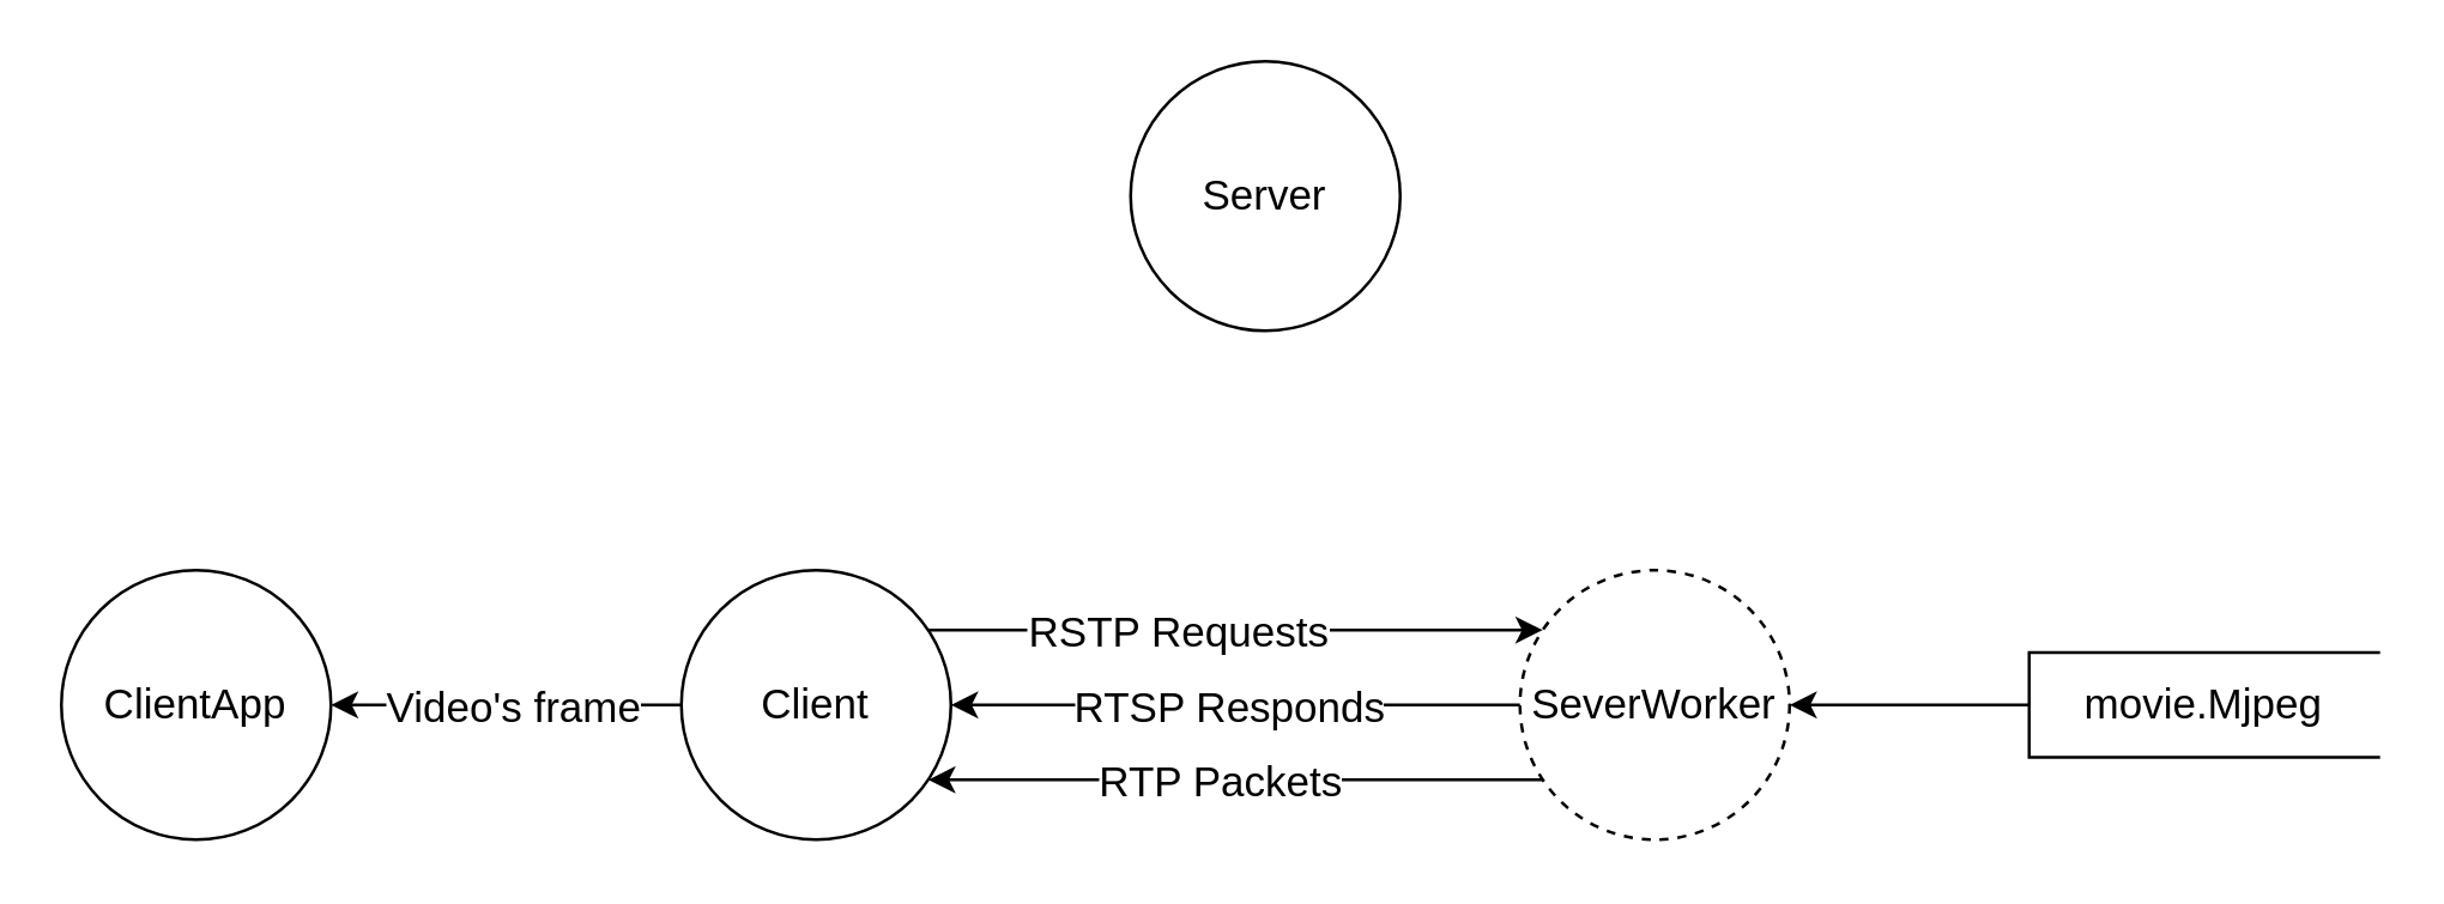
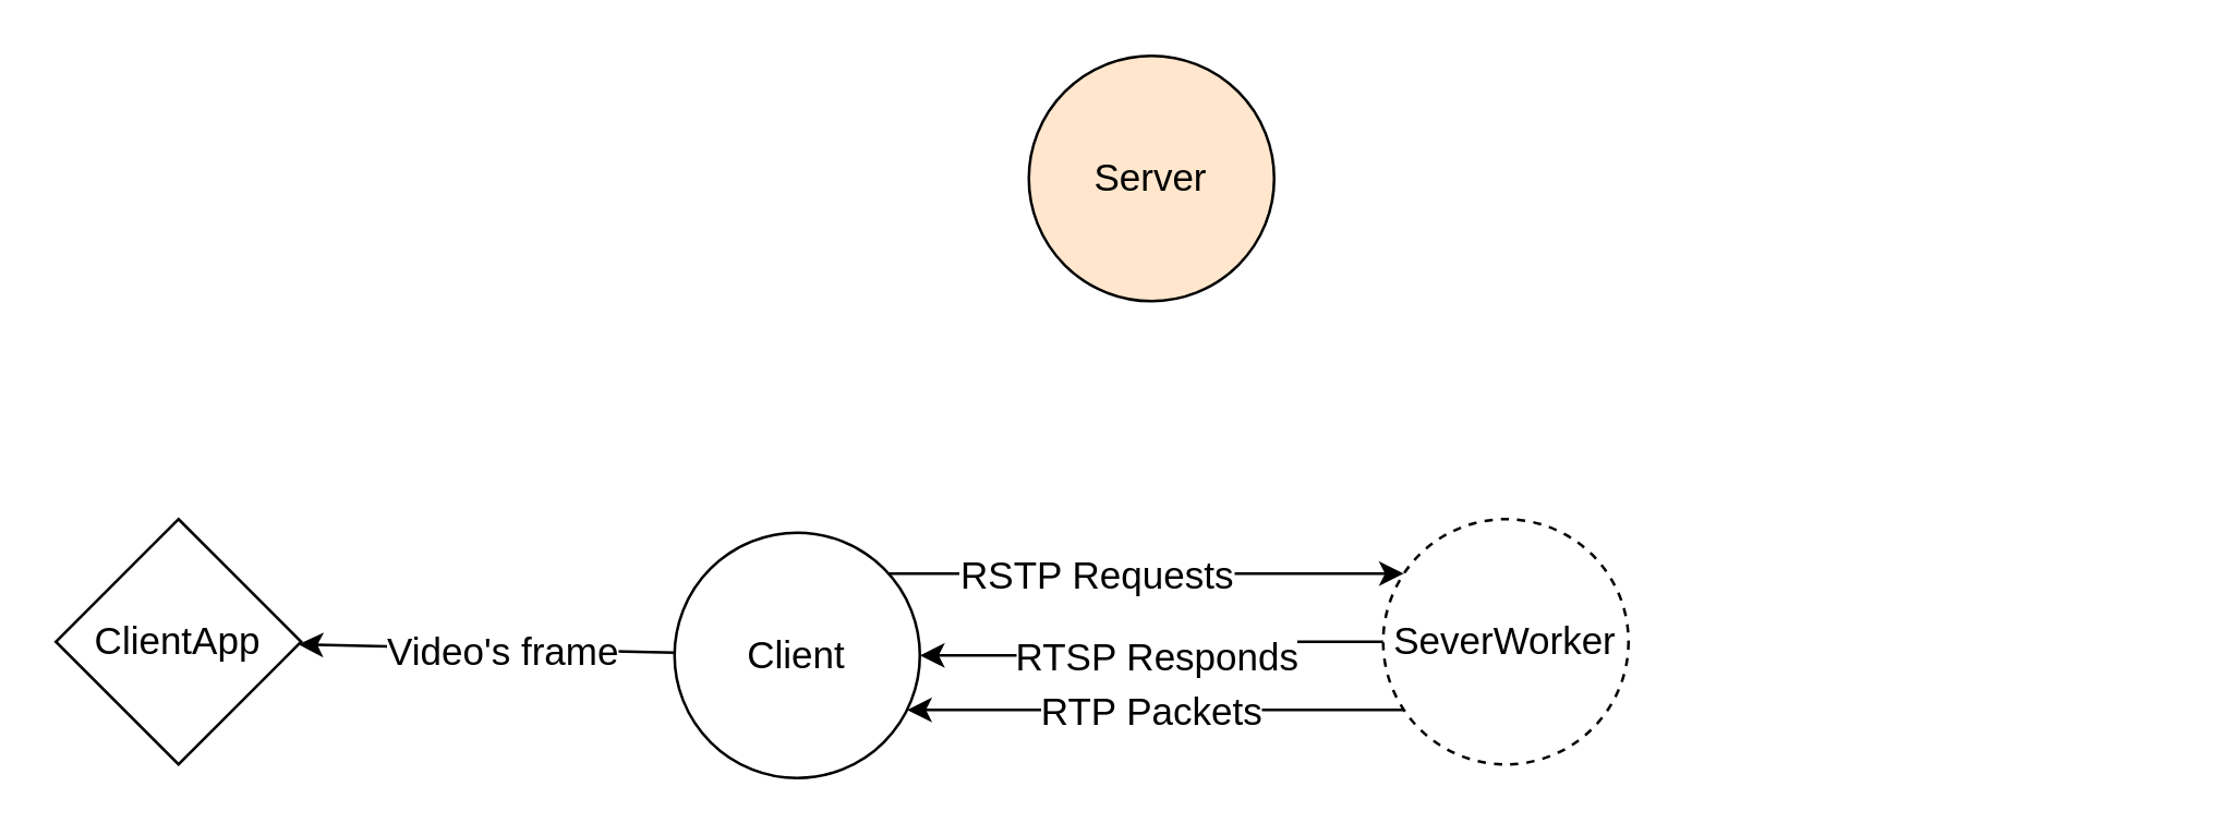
- <mxCell id="14" value="Server" style="ellipse;whiteSpace=wrap;html=1;aspect=fixed;fontSize=14;" vertex="1" parent="1"><mxGeometry x="377" y="20" width="90" height="90" as="geometry" /></mxCell>
+ <mxCell id="14" value="Server" style="ellipse;whiteSpace=wrap;html=1;aspect=fixed;fontSize=14;fillColor=#ffe6cc;" vertex="1" parent="1"><mxGeometry x="377" y="20" width="90" height="90" as="geometry" /></mxCell>
- <mxCell id="15" value="ClientApp" style="ellipse;whiteSpace=wrap;html=1;aspect=fixed;fontSize=14;" vertex="1" parent="1"><mxGeometry x="20" y="190" width="90" height="90" as="geometry" /></mxCell>
+ <mxCell id="15" value="ClientApp" style="rhombus;whiteSpace=wrap;html=1;aspect=fixed;fontSize=14;" vertex="1" parent="1"><mxGeometry x="20" y="190" width="90" height="90" as="geometry" /></mxCell>
- <mxCell id="11" value="Client" style="ellipse;whiteSpace=wrap;html=1;aspect=fixed;fontSize=14;" vertex="1" parent="1"><mxGeometry x="227" y="190" width="90" height="90" as="geometry" /></mxCell>
+ <mxCell id="11" value="Client" style="ellipse;whiteSpace=wrap;html=1;aspect=fixed;fontSize=14;" vertex="1" parent="1"><mxGeometry x="247" y="195" width="90" height="90" as="geometry" /></mxCell>
- <mxCell id="2" style="edgeStyle=orthogonalEdgeStyle;rounded=0;orthogonalLoop=1;jettySize=auto;html=1;fontSize=14;" edge="1" parent="1" source="3" target="6"><mxGeometry relative="1" as="geometry" /></mxCell>
- <mxCell id="3" value="movie.Mjpeg" style="html=1;dashed=0;whitespace=wrap;shape=partialRectangle;right=0;fontSize=14;" vertex="1" parent="1"><mxGeometry x="677" y="217.5" width="116.67" height="35" as="geometry" /></mxCell>
